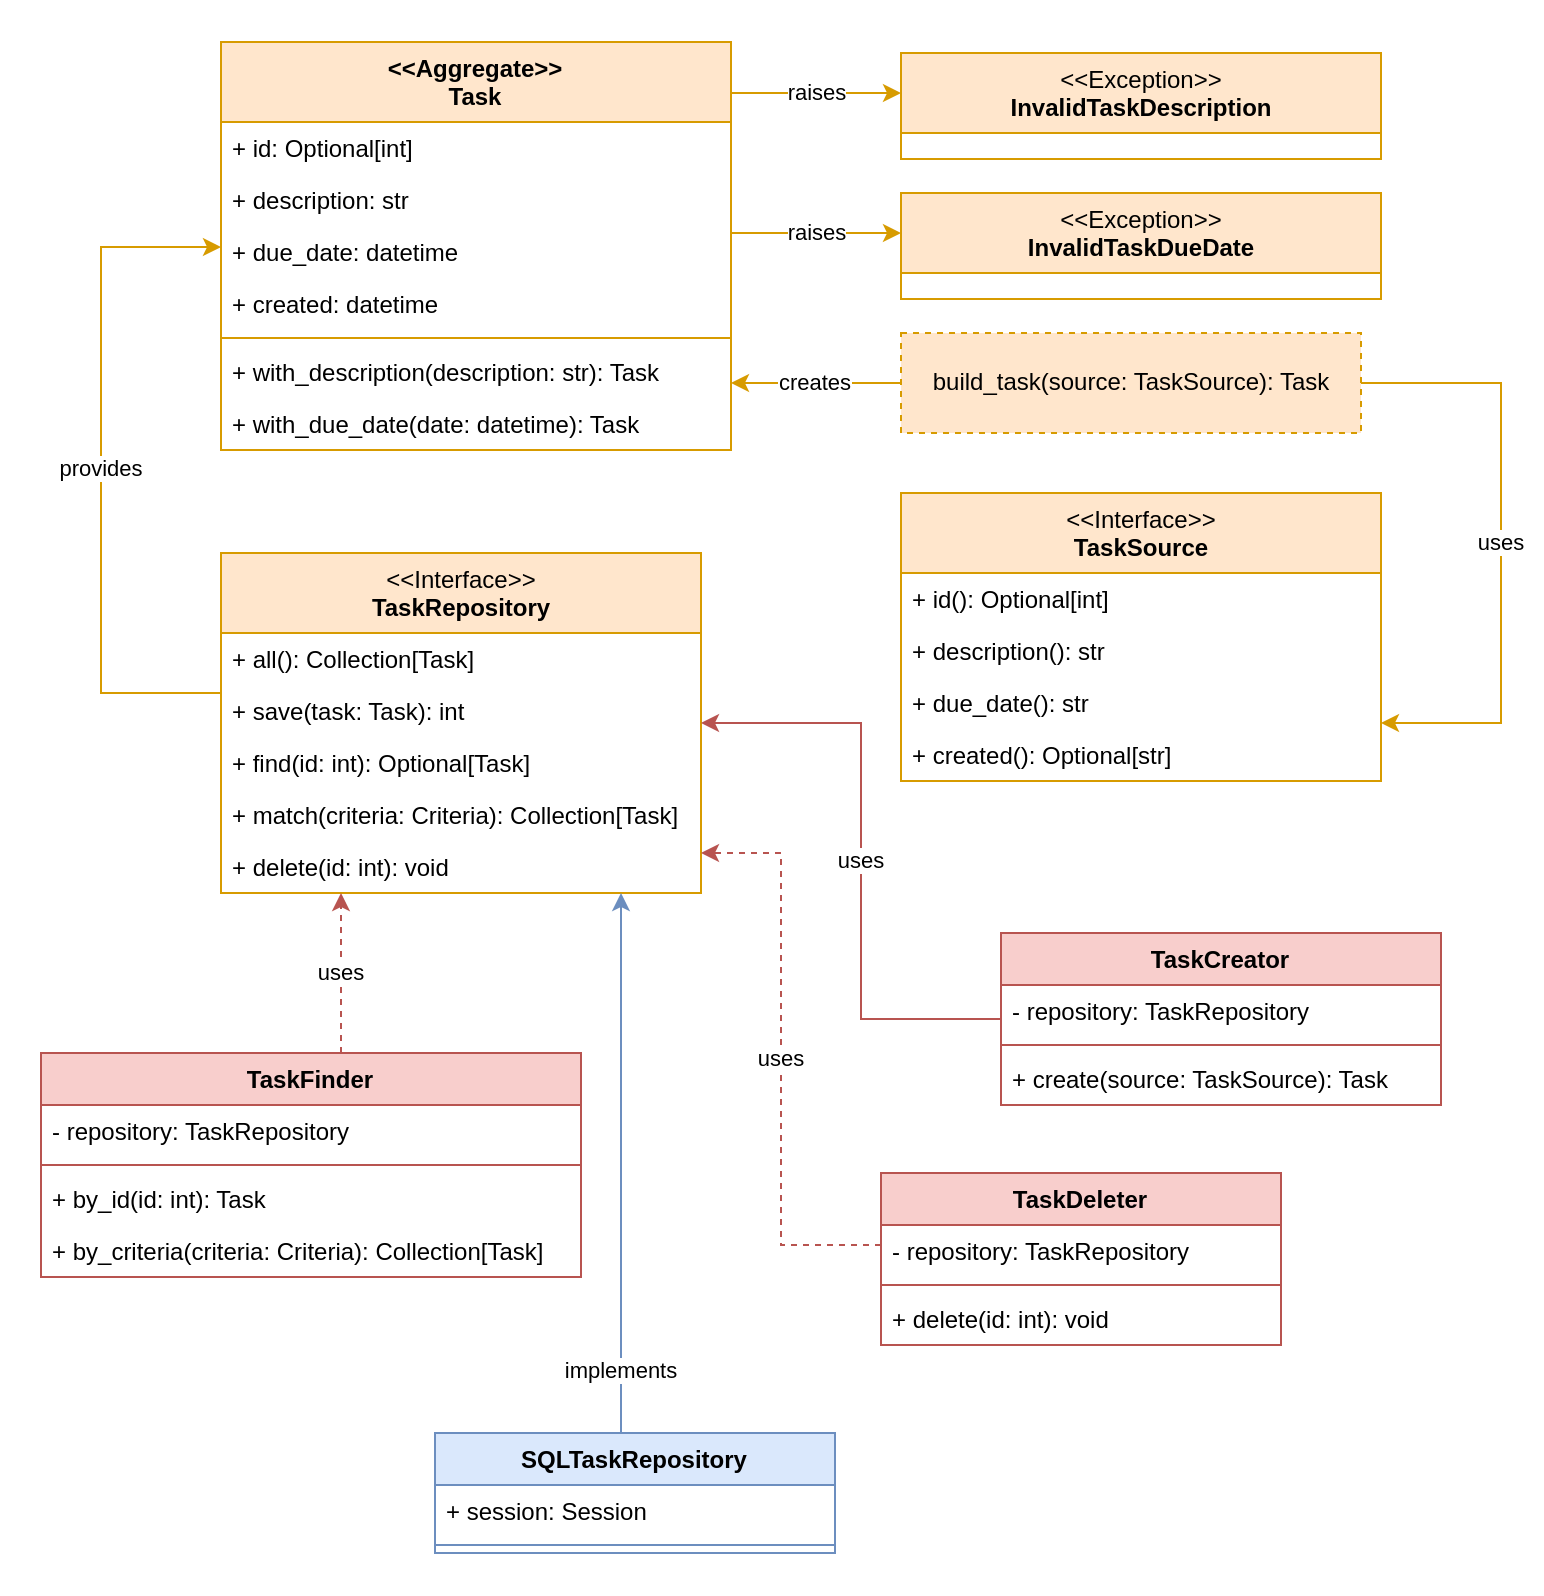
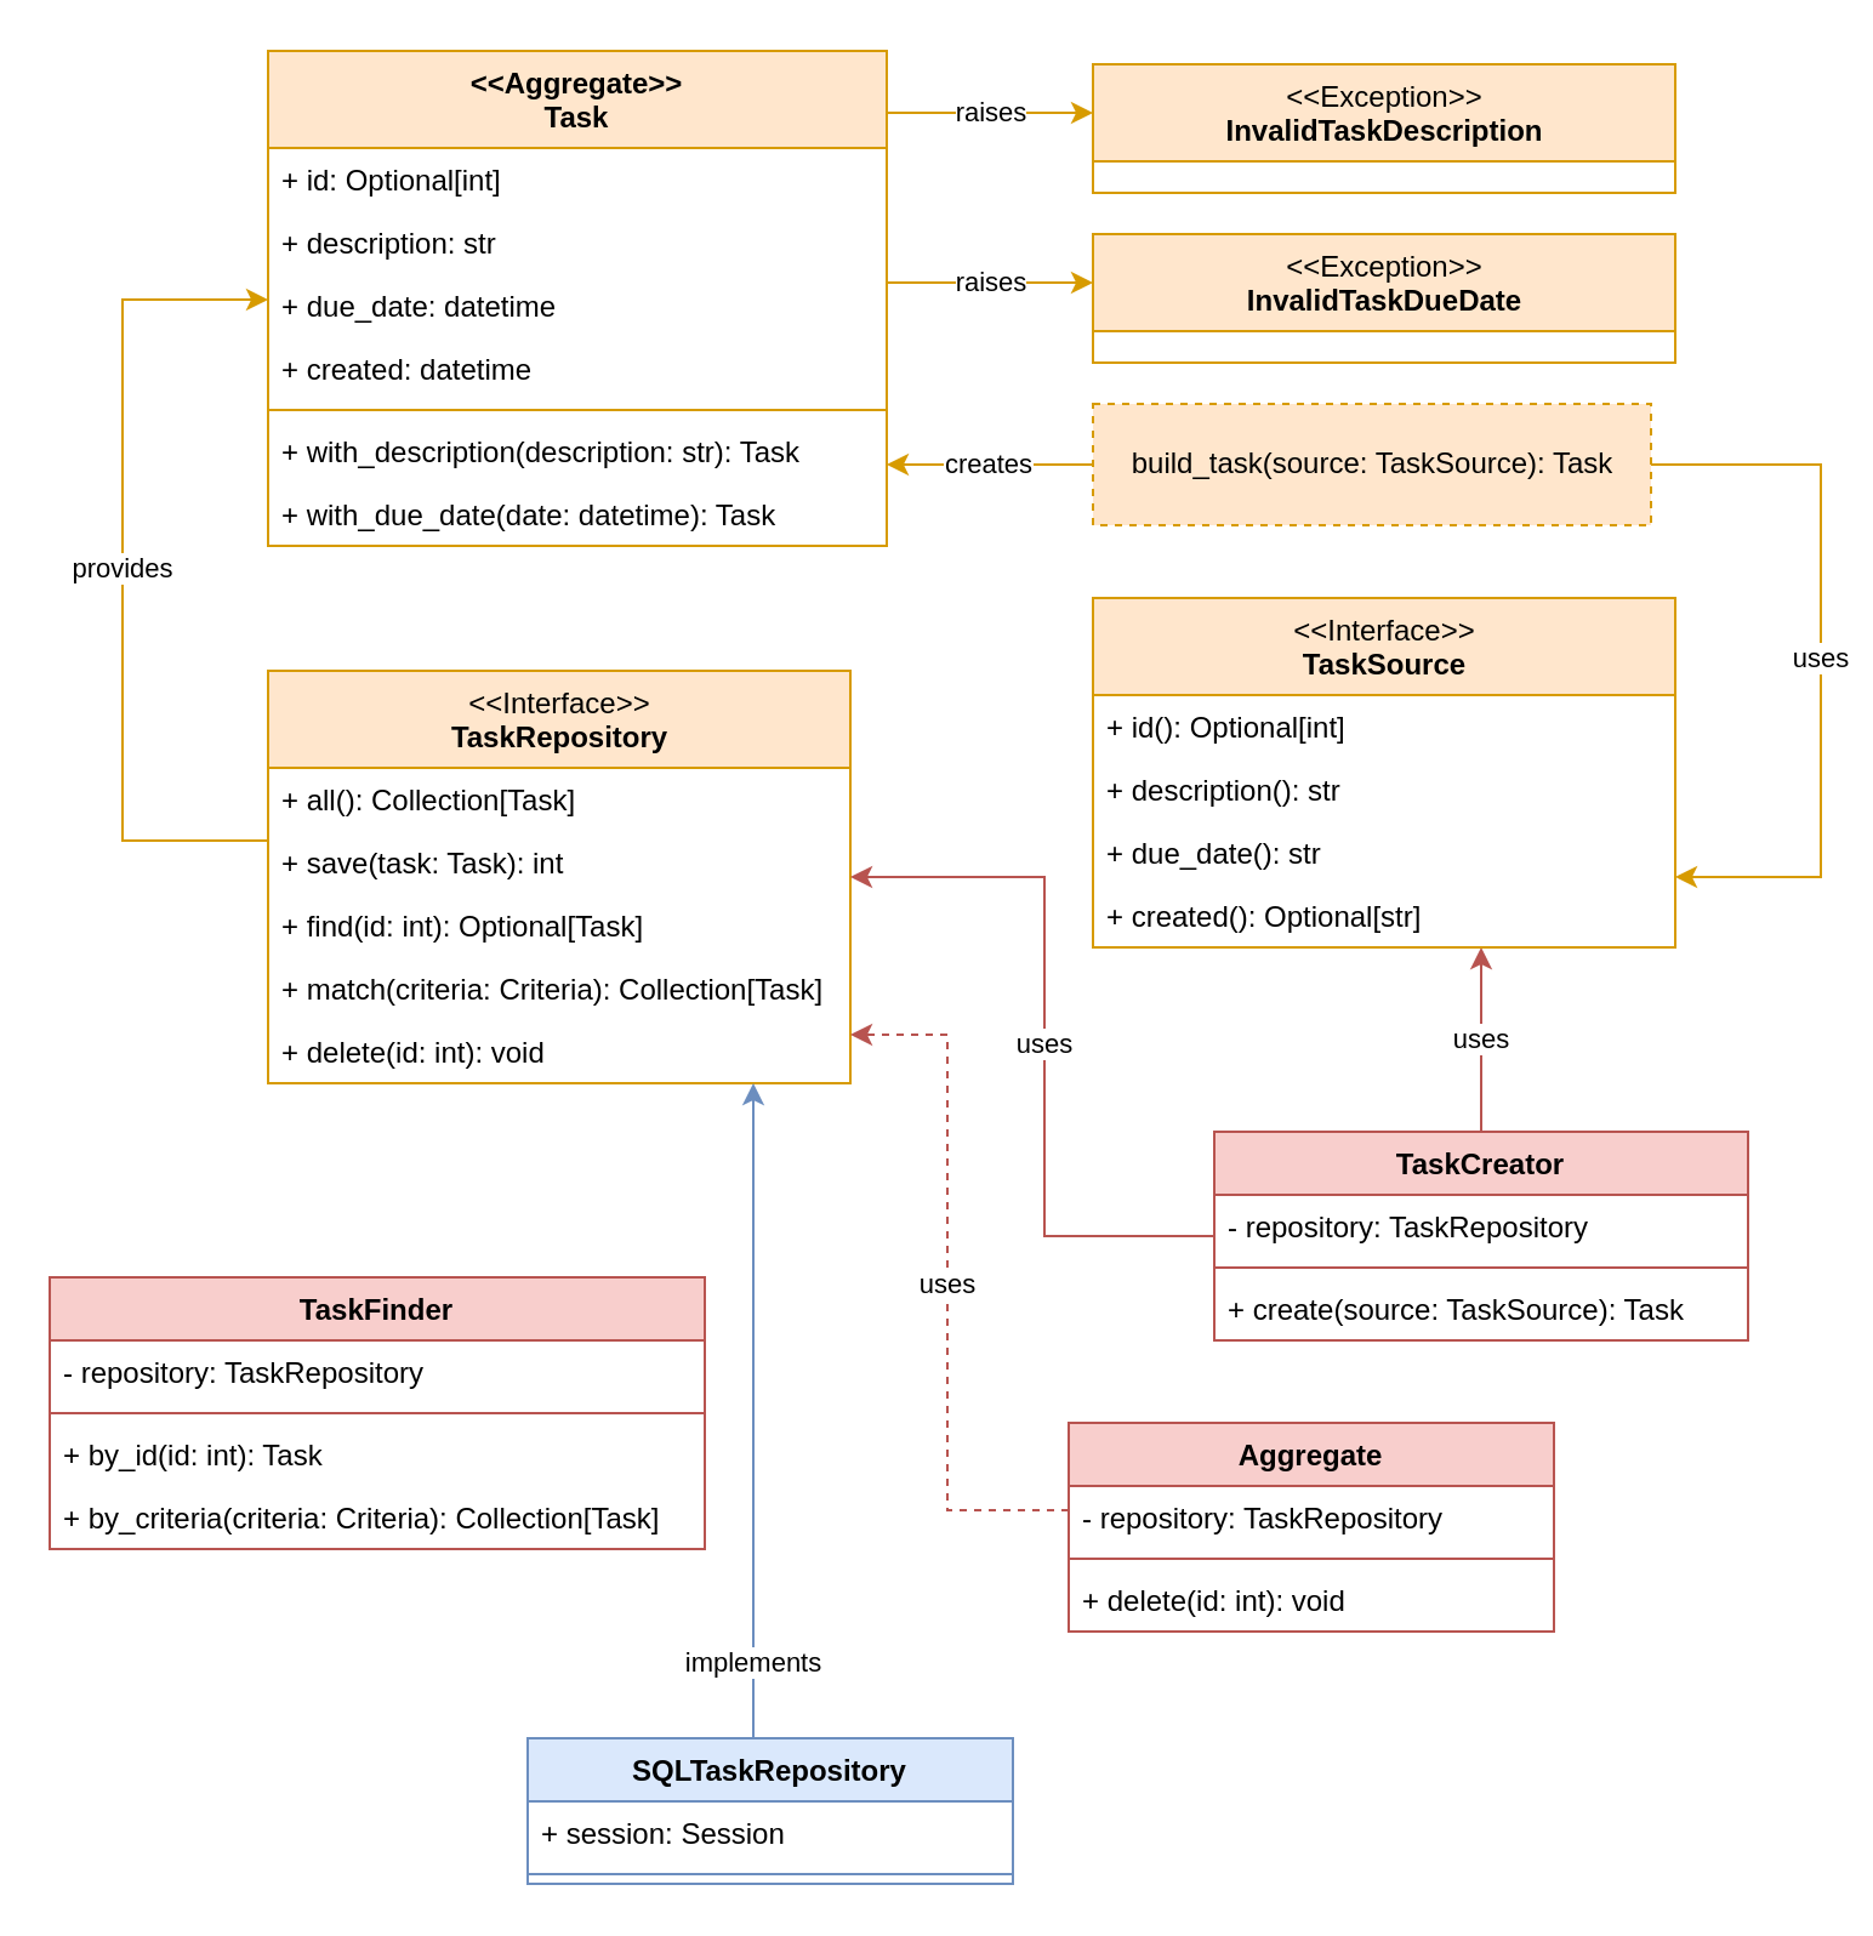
+ <mxCell id="31" value="uses" style="edgeStyle=orthogonalEdgeStyle;rounded=0;orthogonalLoop=1;jettySize=auto;html=1;fillColor=#f8cecc;strokeColor=#b85450;" parent="1" source="32" target="42" edge="1"><mxGeometry relative="1" as="geometry"><Array as="points"><mxPoint x="570" y="466" /><mxPoint x="570" y="466" /></Array></mxGeometry></mxCell>
- <mxCell id="19" value="uses" style="edgeStyle=orthogonalEdgeStyle;rounded=0;orthogonalLoop=1;jettySize=auto;html=1;dashed=1;fillColor=#f8cecc;strokeColor=#b85450;" parent="1" source="20" target="13" edge="1"><mxGeometry relative="1" as="geometry"><Array as="points"><mxPoint x="170" y="516" /><mxPoint x="170" y="516" /></Array></mxGeometry></mxCell>
- <mxCell id="26" value="TaskDeleter" style="swimlane;fontStyle=1;align=center;verticalAlign=top;childLayout=stackLayout;horizontal=1;startSize=26;horizontalStack=0;resizeParent=1;resizeParentMax=0;resizeLast=0;collapsible=1;marginBottom=0;fillColor=#f8cecc;strokeColor=#b85450;" parent="1" vertex="1"><mxGeometry x="440" y="586" width="200" height="86" as="geometry" /></mxCell>
+ <mxCell id="26" value="Aggregate" style="swimlane;fontStyle=1;align=center;verticalAlign=top;childLayout=stackLayout;horizontal=1;startSize=26;horizontalStack=0;resizeParent=1;resizeParentMax=0;resizeLast=0;collapsible=1;marginBottom=0;fillColor=#f8cecc;strokeColor=#b85450;" parent="1" vertex="1"><mxGeometry x="440" y="586" width="200" height="86" as="geometry" /></mxCell>
